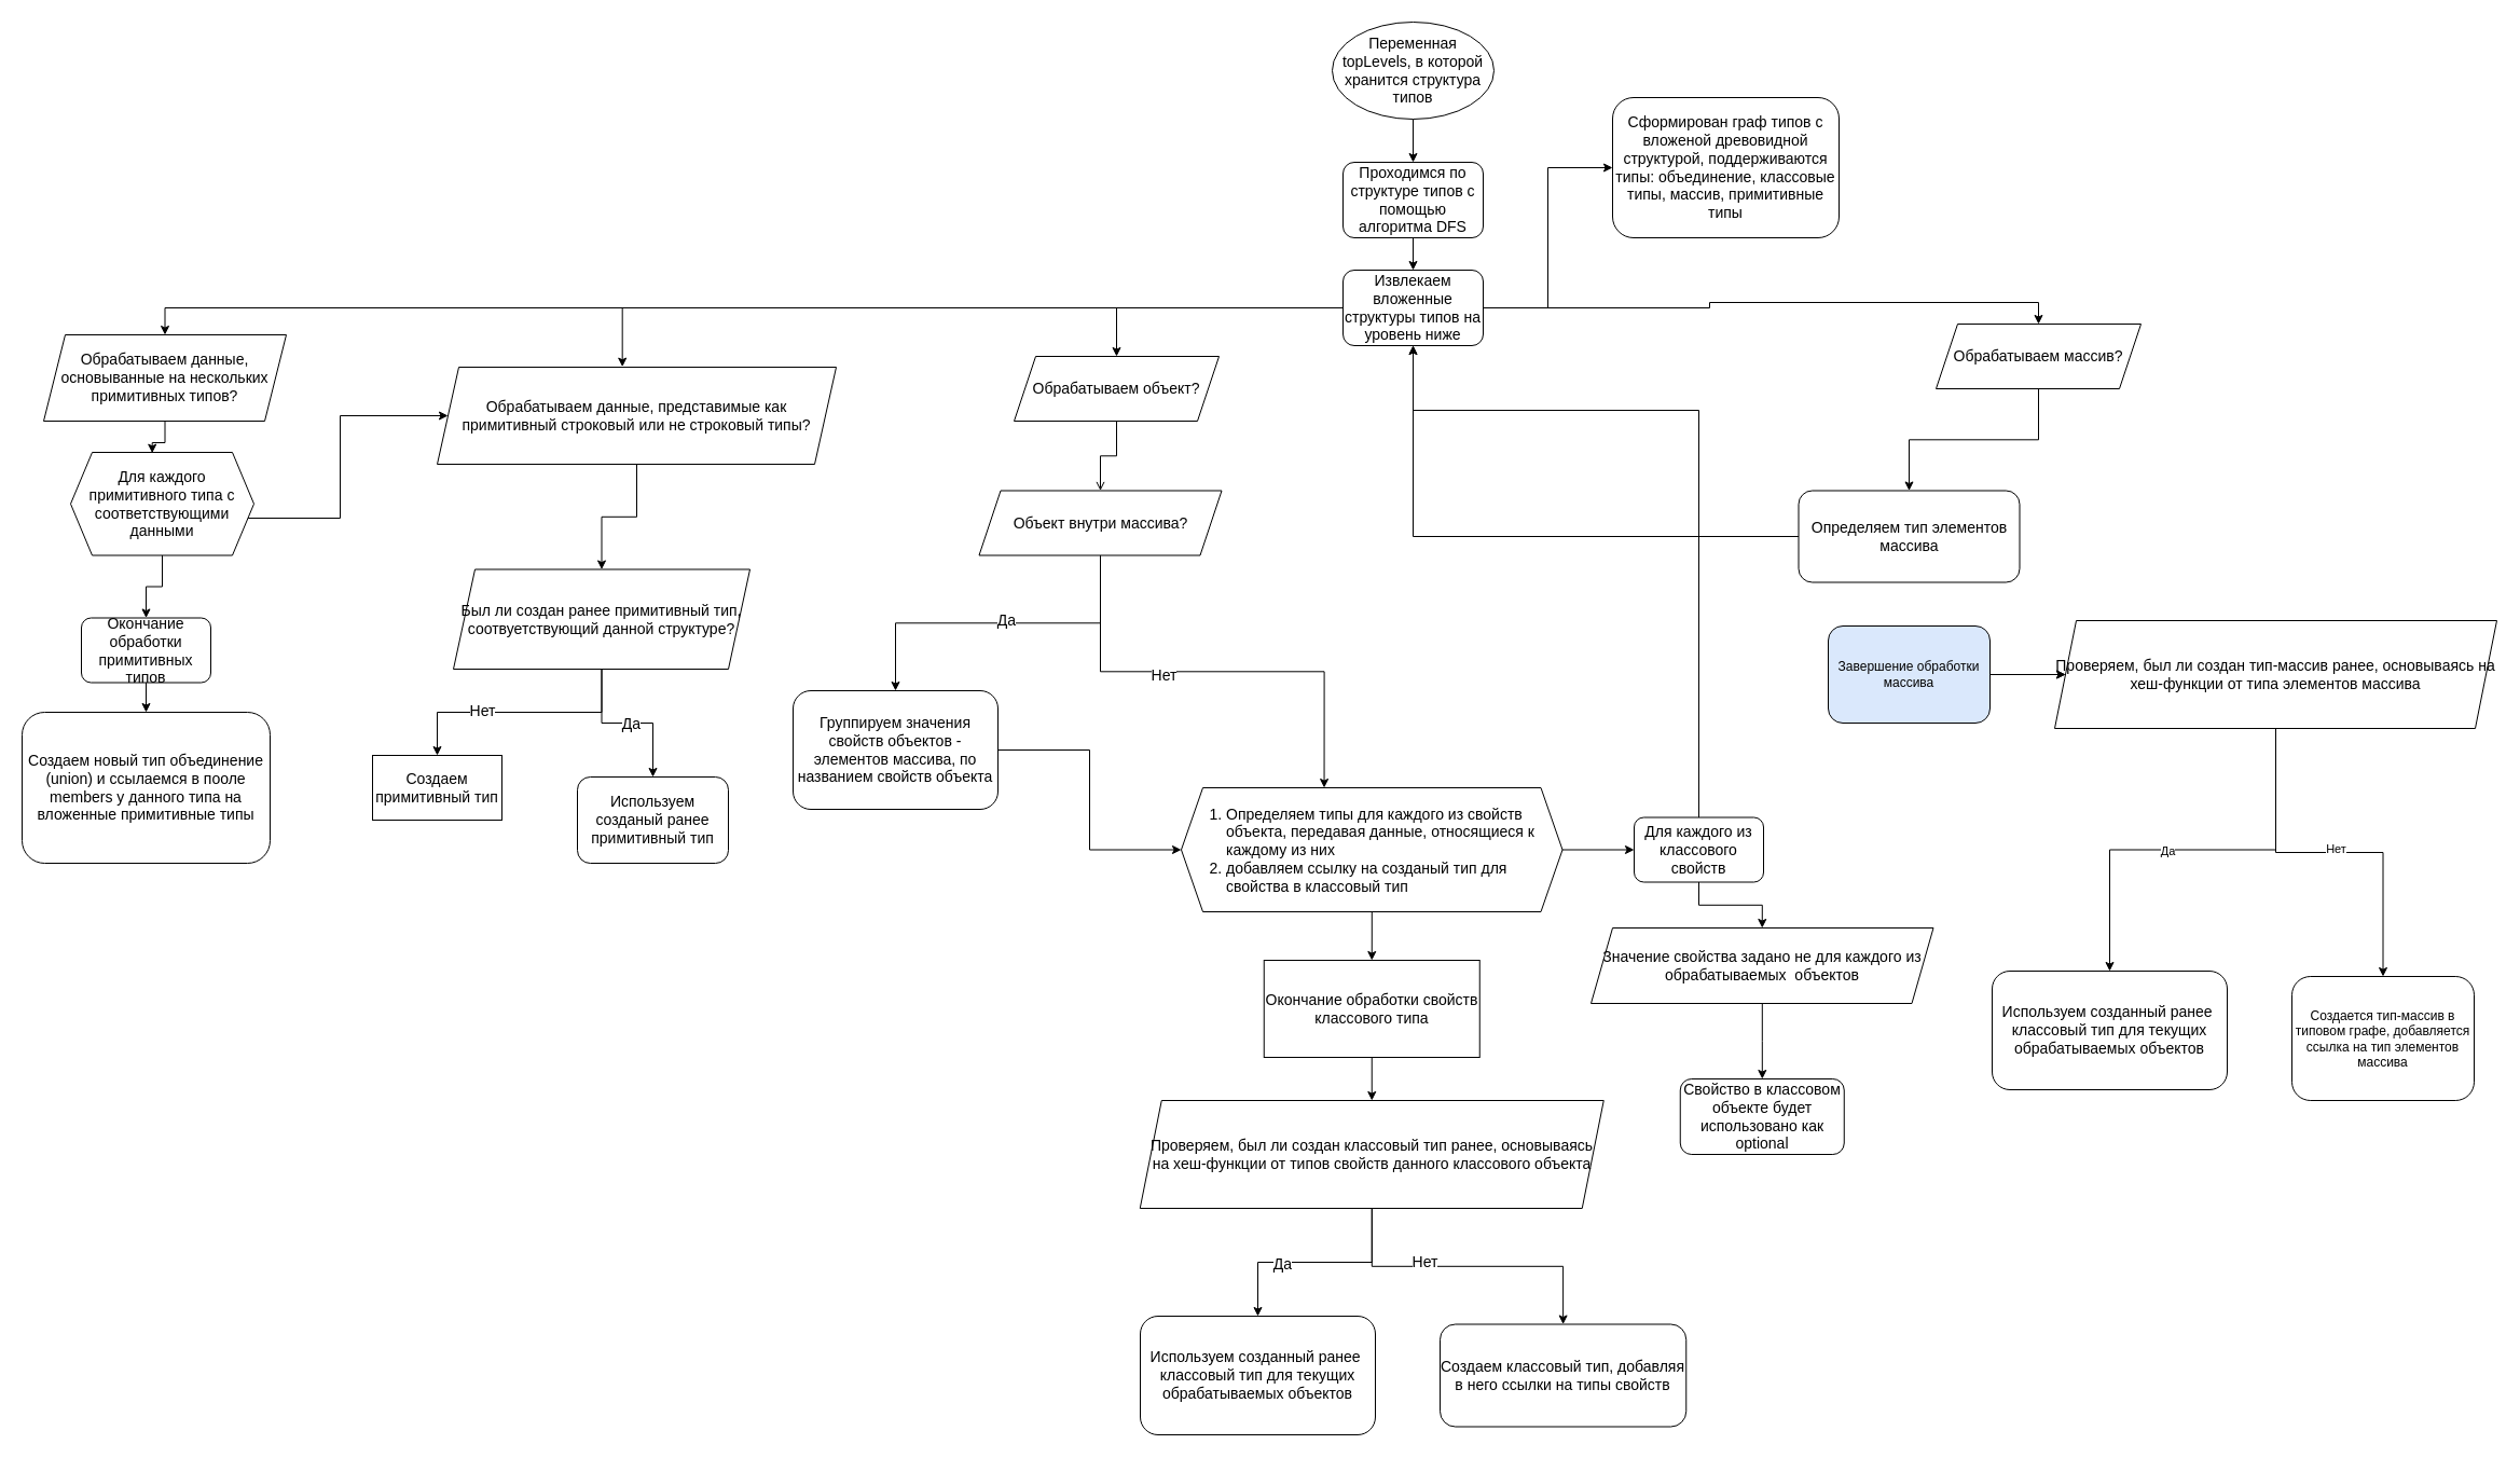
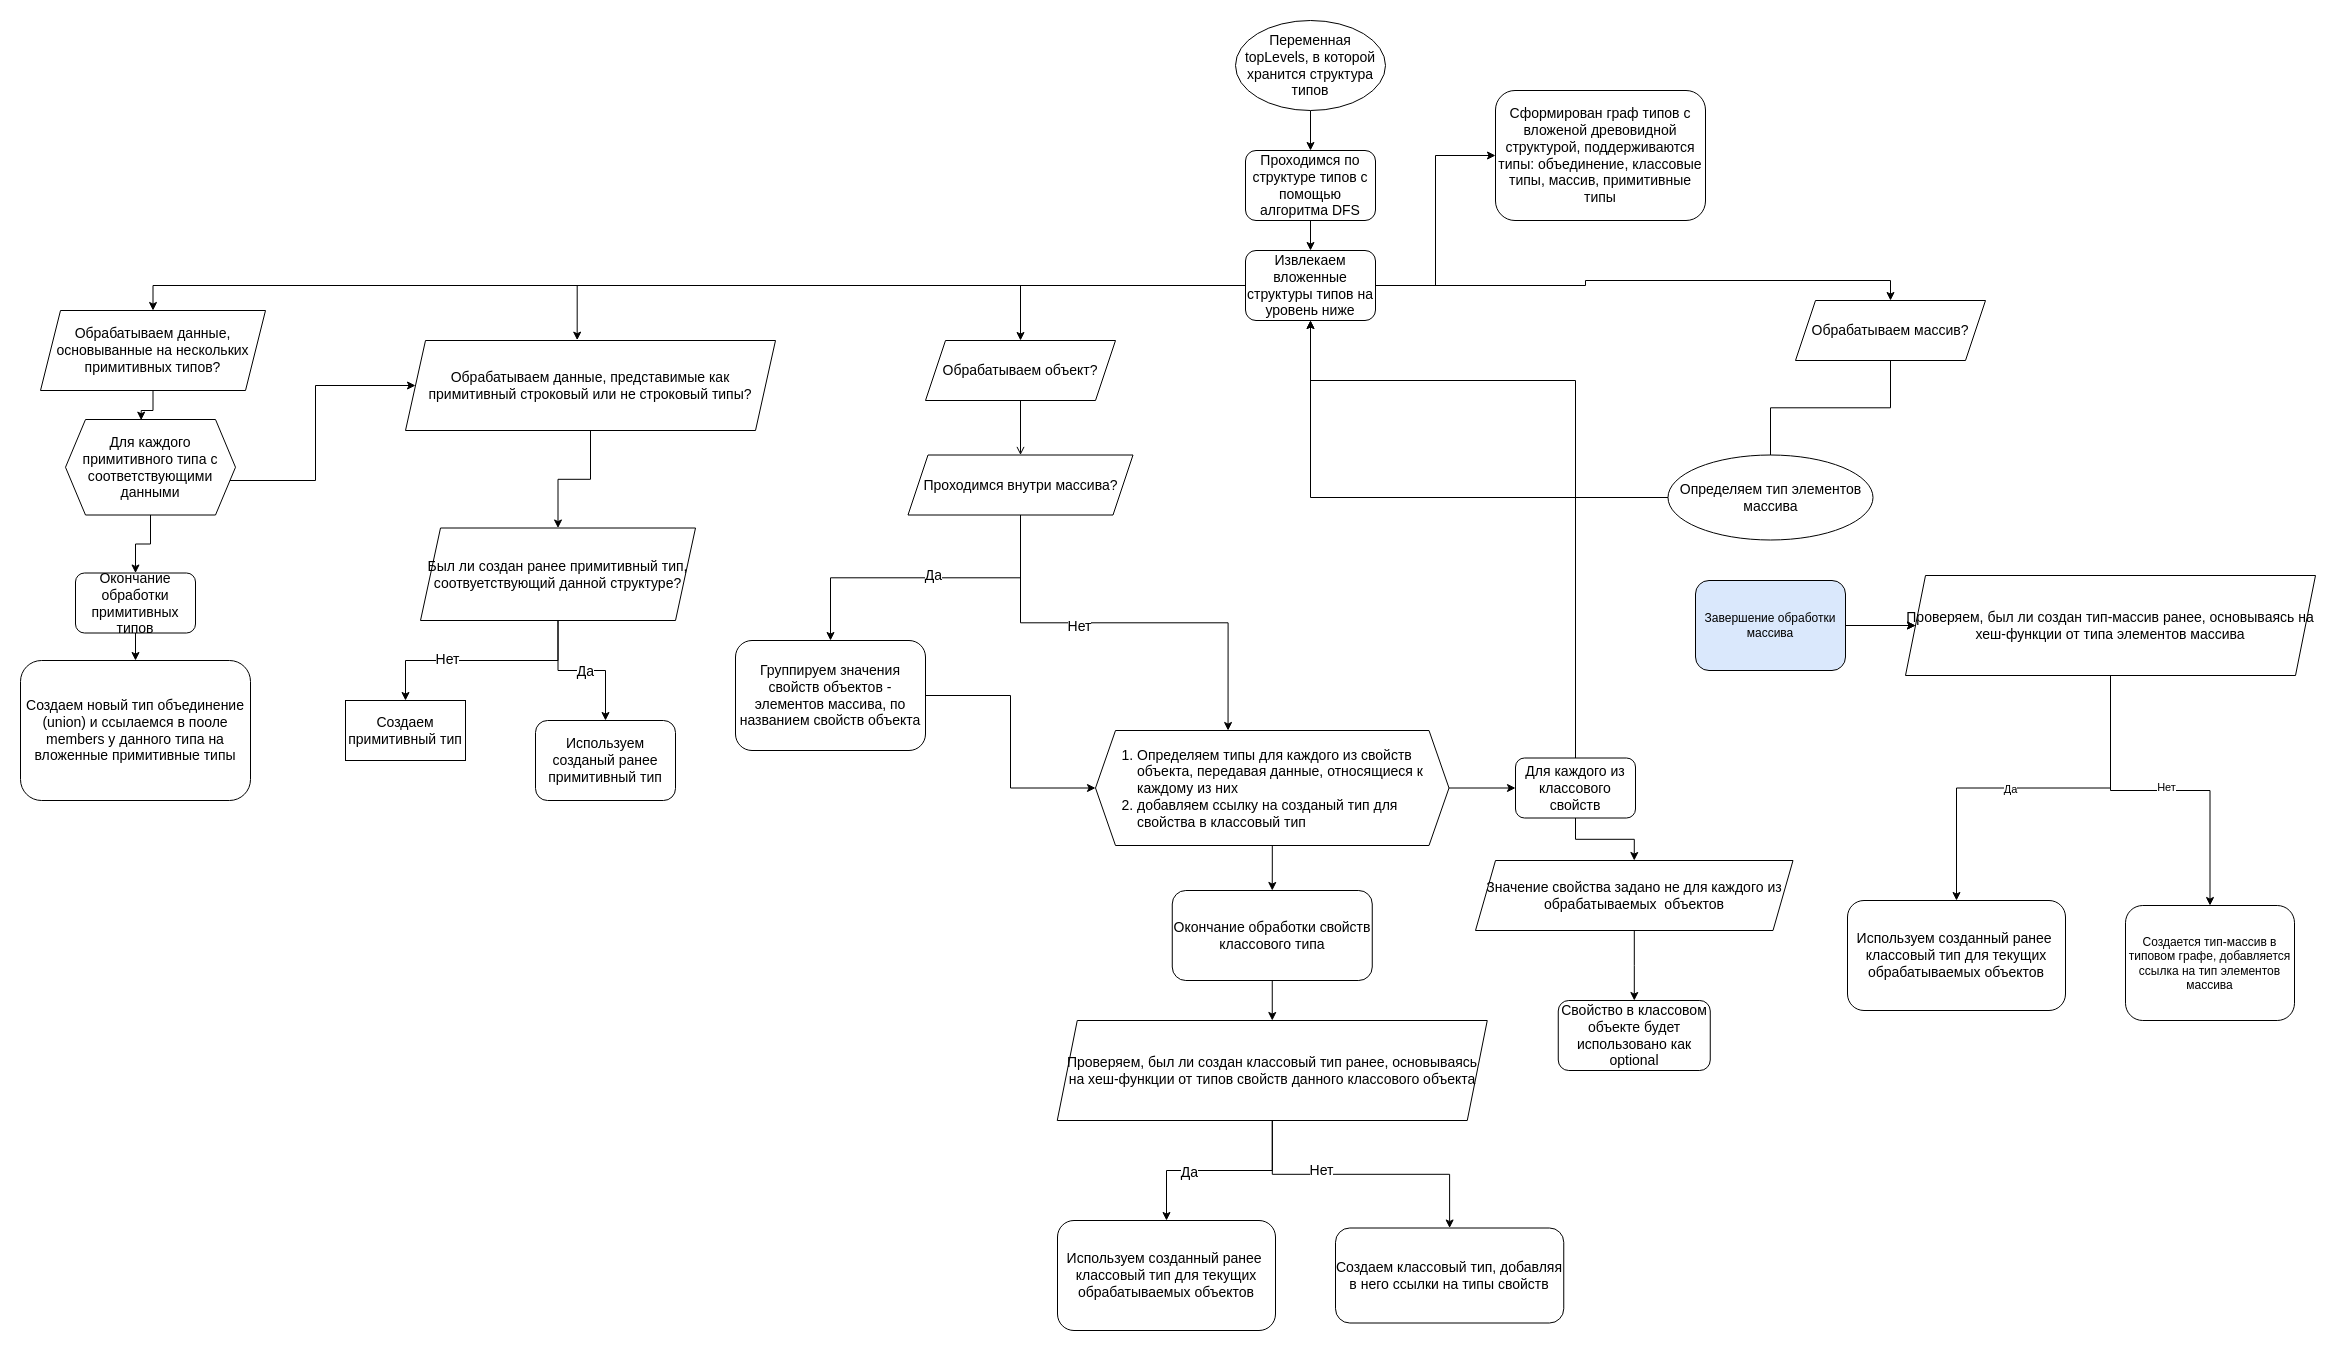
- <mxCell id="14" value="Обрабатываем объект?" style="shape=parallelogram;perimeter=parallelogramPerimeter;whiteSpace=wrap;html=1;fixedSize=1;fontSize=14;" parent="1" vertex="1"><mxGeometry x="940" y="330" width="190" height="60" as="geometry" /></mxCell>
+ <mxCell id="14" value="Обрабатываем объект?" style="shape=parallelogram;perimeter=parallelogramPerimeter;whiteSpace=wrap;html=1;fixedSize=1;fontSize=14;" parent="1" vertex="1"><mxGeometry x="925" y="340" width="190" height="60" as="geometry" /></mxCell>
- <mxCell id="22" style="edgeStyle=orthogonalEdgeStyle;rounded=0;orthogonalLoop=1;jettySize=auto;html=1;fontSize=14;" parent="1" source="23" target="59" edge="1"><mxGeometry relative="1" as="geometry" /></mxCell>
+ <mxCell id="22" style="edgeStyle=orthogonalEdgeStyle;rounded=0;orthogonalLoop=1;jettySize=auto;html=1;fontSize=14;endArrow=none;" parent="1" source="23" target="59" edge="1"><mxGeometry relative="1" as="geometry" /></mxCell>
- <mxCell id="21" value="Объект внутри массива?" style="shape=parallelogram;perimeter=parallelogramPerimeter;whiteSpace=wrap;html=1;fixedSize=1;fontSize=14;" parent="1" vertex="1"><mxGeometry x="907.5" y="454.5" width="225" height="60" as="geometry" /></mxCell>
+ <mxCell id="21" value="Проходимся внутри массива?" style="shape=parallelogram;perimeter=parallelogramPerimeter;whiteSpace=wrap;html=1;fixedSize=1;fontSize=14;" parent="1" vertex="1"><mxGeometry x="907.5" y="454.5" width="225" height="60" as="geometry" /></mxCell>
- <mxCell id="59" value="Определяем тип элементов массива" style="rounded=1;whiteSpace=wrap;html=1;fontSize=14;" parent="1" vertex="1"><mxGeometry x="1667.5" y="454.5" width="205" height="85" as="geometry" /></mxCell>
+ <mxCell id="59" value="Определяем тип элементов массива" style="ellipse;whiteSpace=wrap;html=1;fontSize=14;" parent="1" vertex="1"><mxGeometry x="1667.5" y="454.5" width="205" height="85" as="geometry" /></mxCell>
- <mxCell id="47" value="Окончание обработки свойств классового типа" style="whiteSpace=wrap;html=1;fontSize=14;rounded=0;" parent="1" vertex="1"><mxGeometry x="1171.75" y="890" width="200" height="90" as="geometry" /></mxCell>
+ <mxCell id="47" value="Окончание обработки свойств классового типа" style="rounded=1;whiteSpace=wrap;html=1;fontSize=14;" parent="1" vertex="1"><mxGeometry x="1171.75" y="890" width="200" height="90" as="geometry" /></mxCell>
